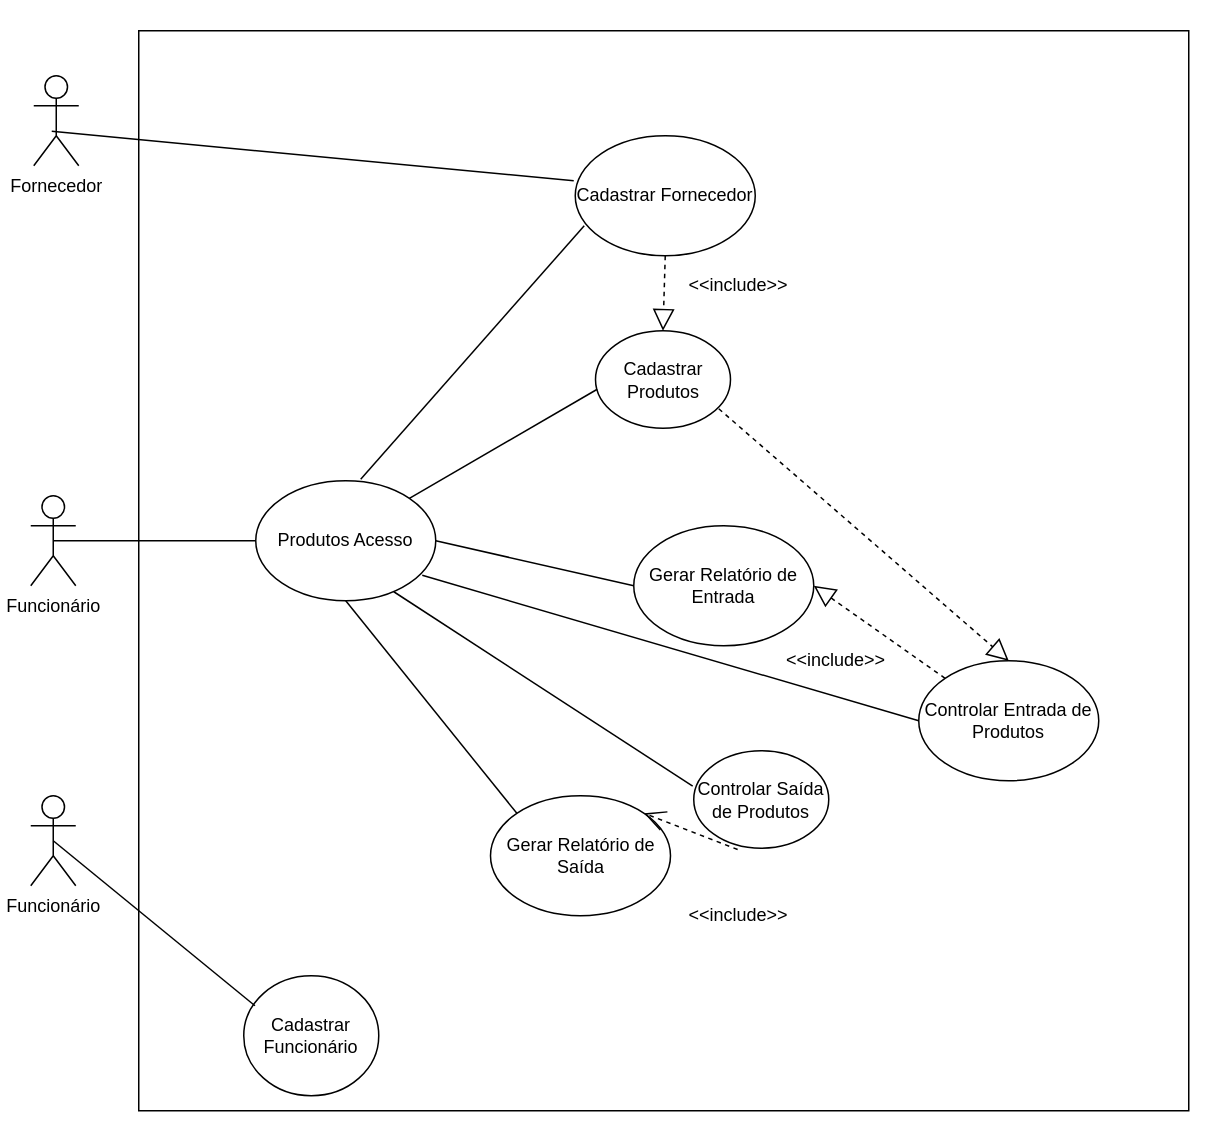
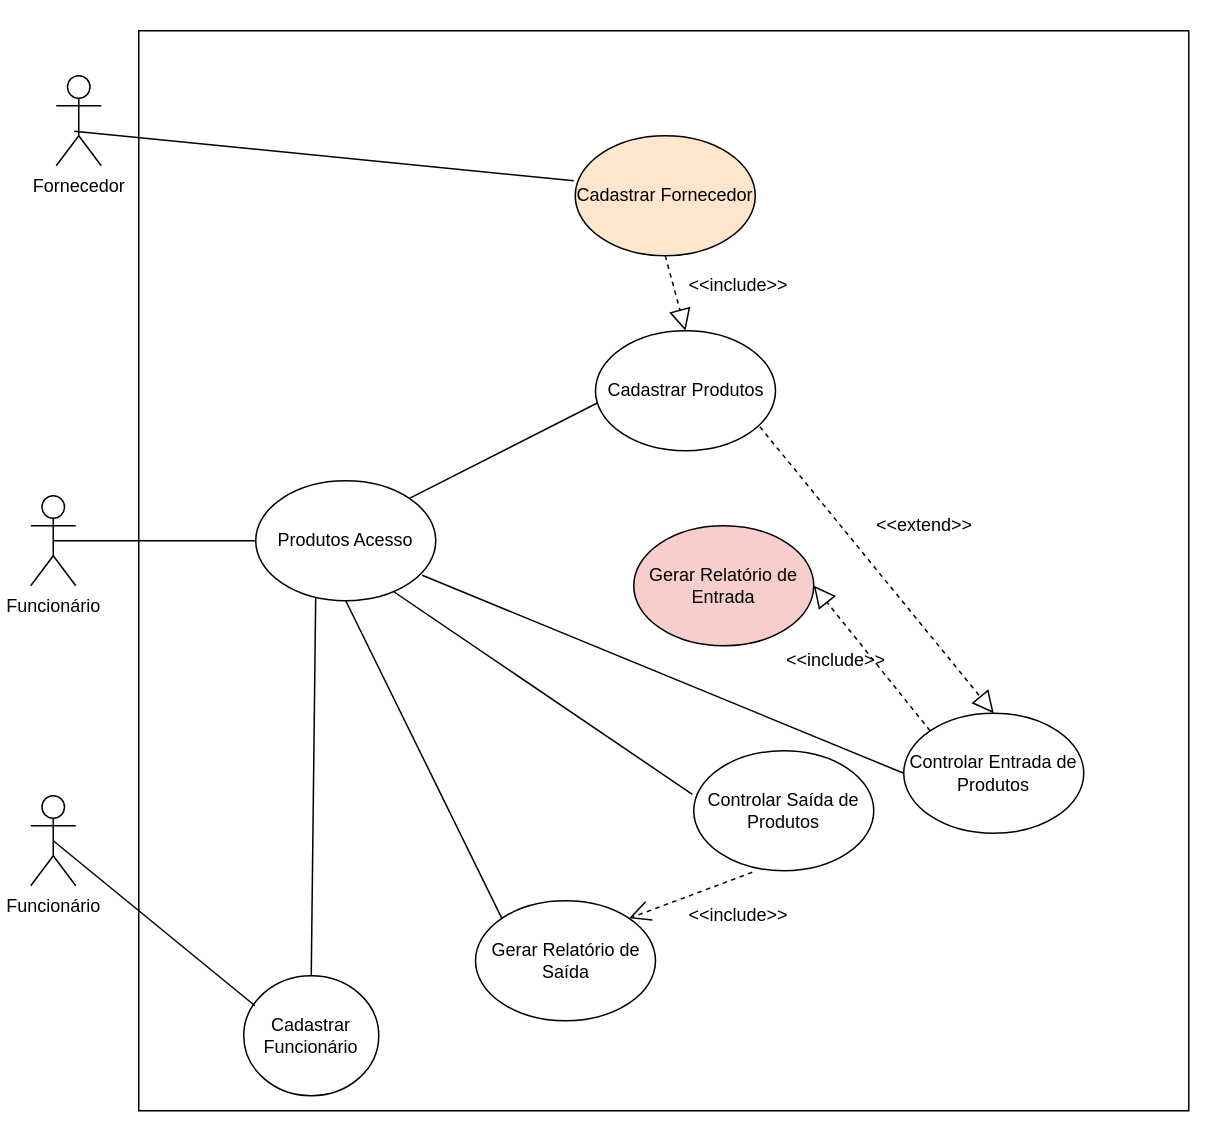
- <mxCell id="11" value="Fornecedor" style="shape=umlActor;verticalLabelPosition=bottom;labelBackgroundColor=#ffffff;verticalAlign=top;html=1;" parent="1" vertex="1"><mxGeometry x="22" y="50" width="30" height="60" as="geometry" /></mxCell>
+ <mxCell id="11" value="Fornecedor" style="shape=umlActor;verticalLabelPosition=bottom;labelBackgroundColor=#ffffff;verticalAlign=top;html=1;" parent="1" vertex="1"><mxGeometry x="37" y="50" width="30" height="60" as="geometry" /></mxCell>
- <mxCell id="9" value="Cadastrar Fornecedor" style="ellipse;whiteSpace=wrap;html=1;" parent="1" vertex="1"><mxGeometry x="383" y="90" width="120" height="80" as="geometry" /></mxCell>
+ <mxCell id="9" value="Cadastrar Fornecedor" style="ellipse;whiteSpace=wrap;html=1;fillColor=#ffe6cc;" parent="1" vertex="1"><mxGeometry x="383" y="90" width="120" height="80" as="geometry" /></mxCell>
- <mxCell id="18" value="" style="endArrow=none;html=1;exitX=0.583;exitY=-0.012;exitDx=0;exitDy=0;exitPerimeter=0;entryX=0.05;entryY=0.75;entryDx=0;entryDy=0;entryPerimeter=0;" parent="1" source="3" target="9" edge="1"><mxGeometry width="50" height="50" relative="1" as="geometry"><mxPoint x="232" y="280" as="sourcePoint" /><mxPoint x="282" y="230" as="targetPoint" /></mxGeometry></mxCell>
- <mxCell id="6" value="Cadastrar Produtos" style="ellipse;whiteSpace=wrap;html=1;" parent="1" vertex="1"><mxGeometry x="396.5" y="220" width="90" height="65" as="geometry" /></mxCell>
+ <mxCell id="6" value="Cadastrar Produtos" style="ellipse;whiteSpace=wrap;html=1;" parent="1" vertex="1"><mxGeometry x="396.5" y="220" width="120" height="80" as="geometry" /></mxCell>
+ <mxCell id="27" value="&amp;lt;&amp;lt;extend&amp;gt;&amp;gt;" style="text;html=1;resizable=0;points=[];autosize=1;align=left;verticalAlign=top;spacingTop=-4;" parent="1" vertex="1"><mxGeometry x="582" y="340" width="80" height="20" as="geometry" /></mxCell>
- <mxCell id="22" value="" style="endArrow=none;html=1;exitX=1;exitY=0.5;exitDx=0;exitDy=0;entryX=0;entryY=0.5;entryDx=0;entryDy=0;" parent="1" source="3" target="7" edge="1"><mxGeometry width="50" height="50" relative="1" as="geometry"><mxPoint x="352" y="370" as="sourcePoint" /><mxPoint x="402" y="320" as="targetPoint" /></mxGeometry></mxCell>
- <mxCell id="7" value="Gerar Relatório de Entrada" style="ellipse;whiteSpace=wrap;html=1;" parent="1" vertex="1"><mxGeometry x="422" y="350" width="120" height="80" as="geometry" /></mxCell>
+ <mxCell id="7" value="Gerar Relatório de Entrada" style="ellipse;whiteSpace=wrap;html=1;fillColor=#f8cecc;" parent="1" vertex="1"><mxGeometry x="422" y="350" width="120" height="80" as="geometry" /></mxCell>
- <mxCell id="10" value="Controlar Entrada de Produtos" style="ellipse;whiteSpace=wrap;html=1;" parent="1" vertex="1"><mxGeometry x="612" y="440" width="120" height="80" as="geometry" /></mxCell>
+ <mxCell id="10" value="Controlar Entrada de Produtos" style="ellipse;whiteSpace=wrap;html=1;" parent="1" vertex="1"><mxGeometry x="602" y="475" width="120" height="80" as="geometry" /></mxCell>
+ <mxCell id="29" value="" style="endArrow=none;html=1;entryX=0.333;entryY=0.975;entryDx=0;entryDy=0;exitX=0.5;exitY=0;exitDx=0;exitDy=0;entryPerimeter=0;" parent="1" source="28" target="3" edge="1"><mxGeometry width="50" height="50" relative="1" as="geometry"><mxPoint x="102" y="560" as="sourcePoint" /><mxPoint x="152" y="510" as="targetPoint" /></mxGeometry></mxCell>
- <mxCell id="12" value="Controlar Saída de Produtos" style="ellipse;whiteSpace=wrap;html=1;" parent="1" vertex="1"><mxGeometry x="462" y="500" width="90" height="65" as="geometry" /></mxCell>
+ <mxCell id="12" value="Controlar Saída de Produtos" style="ellipse;whiteSpace=wrap;html=1;" parent="1" vertex="1"><mxGeometry x="462" y="500" width="120" height="80" as="geometry" /></mxCell>
- <mxCell id="8" value="Gerar Relatório de Saída" style="ellipse;whiteSpace=wrap;html=1;" parent="1" vertex="1"><mxGeometry x="326.5" y="530" width="120" height="80" as="geometry" /></mxCell>
+ <mxCell id="8" value="Gerar Relatório de Saída" style="ellipse;whiteSpace=wrap;html=1;" parent="1" vertex="1"><mxGeometry x="316.5" y="600" width="120" height="80" as="geometry" /></mxCell>
